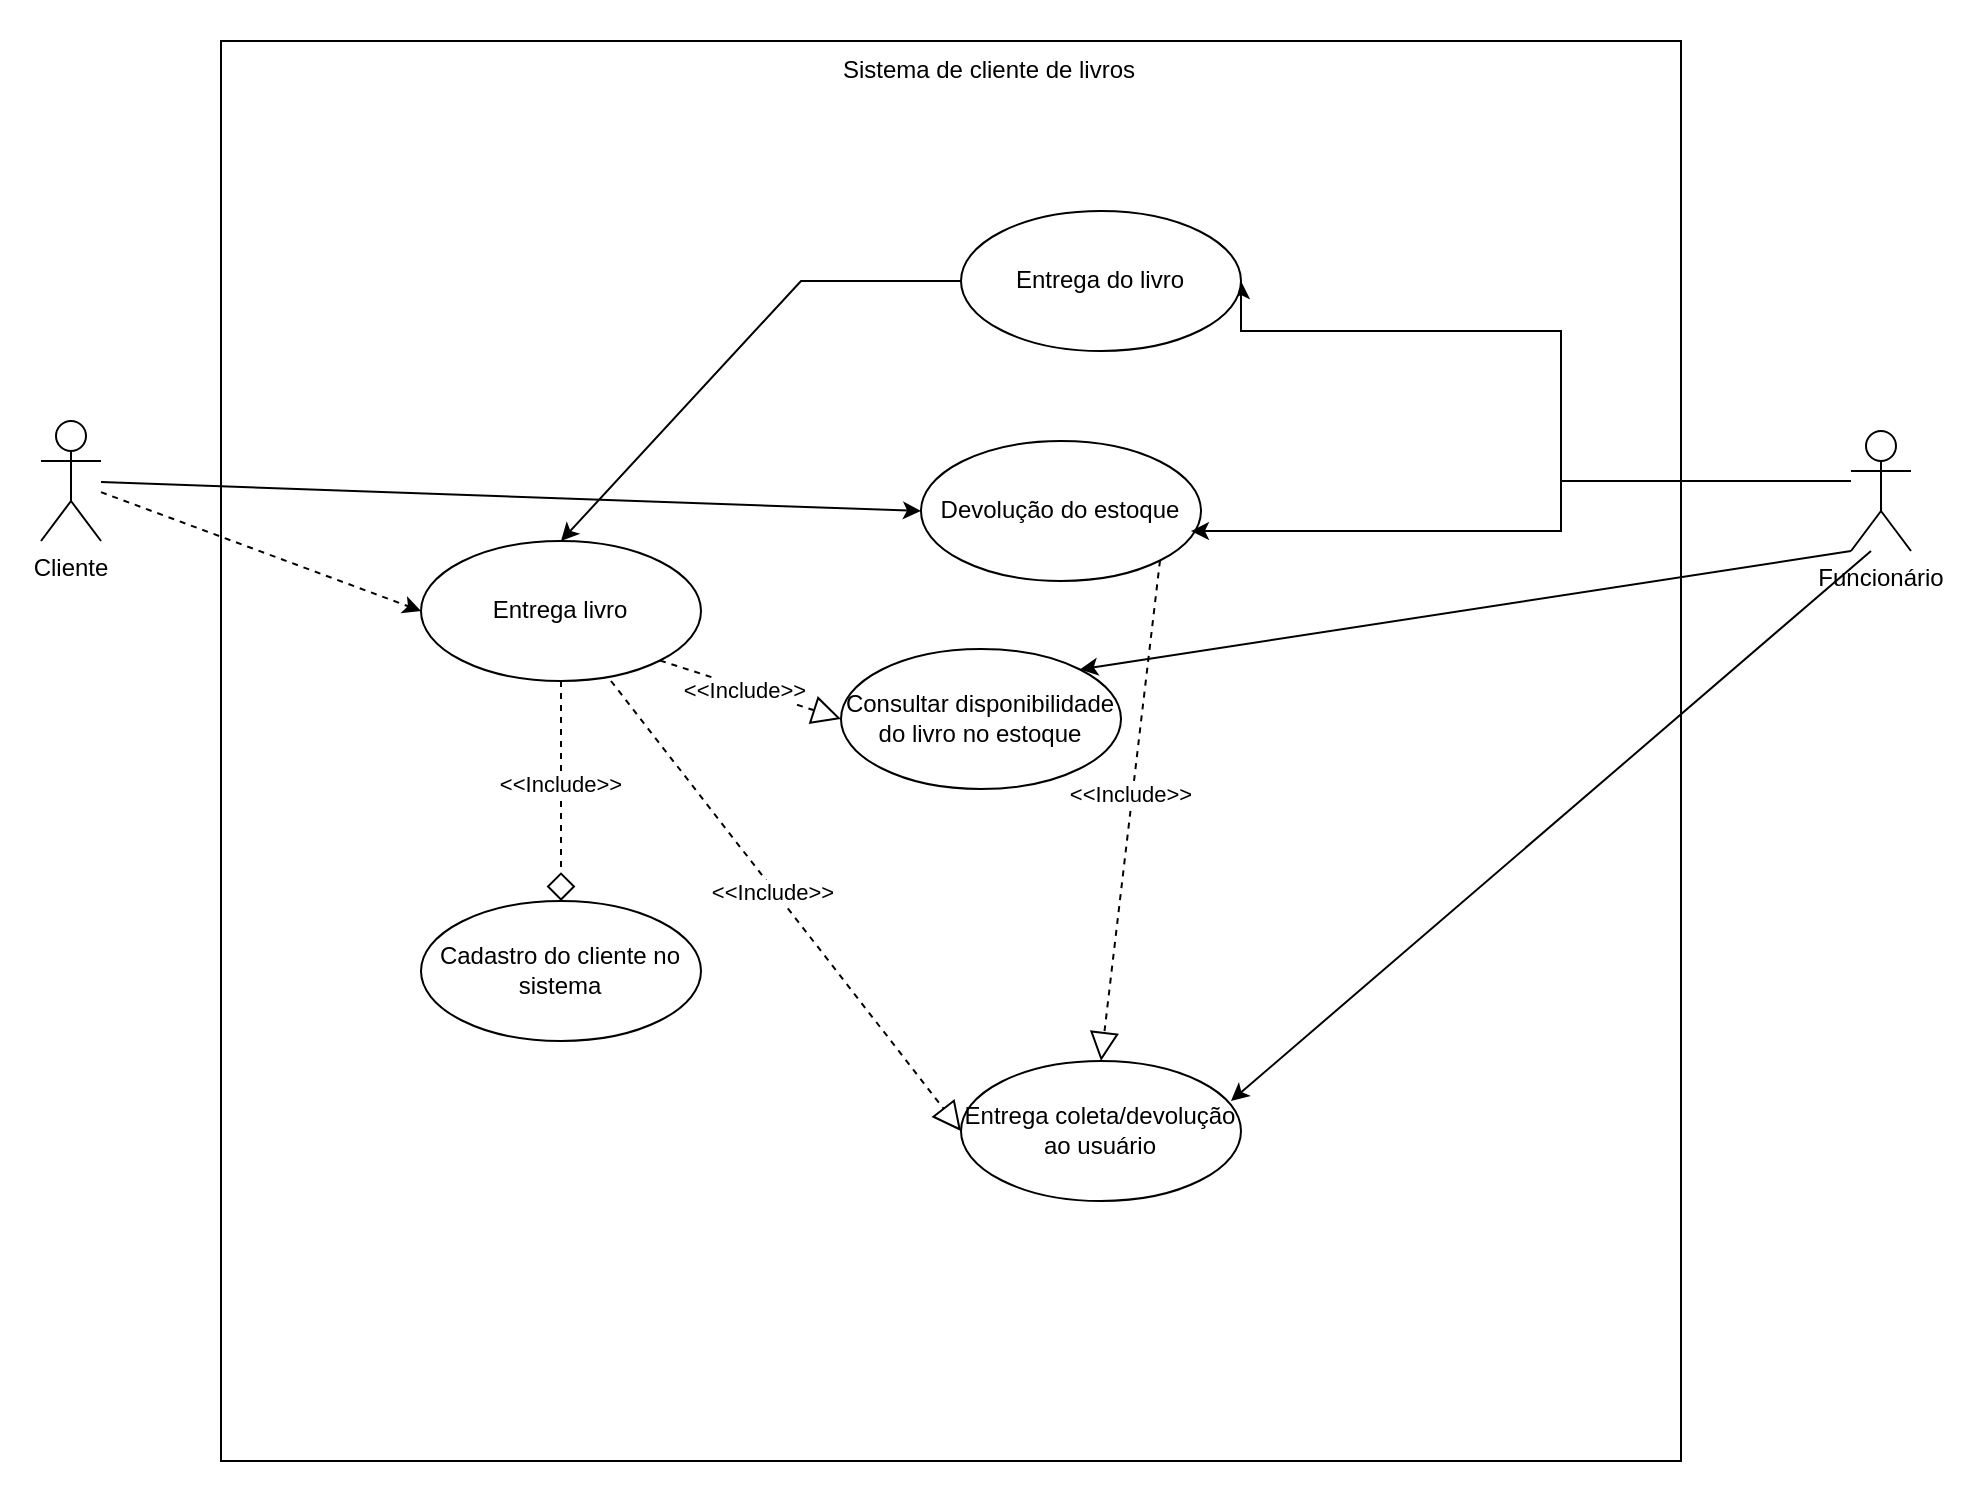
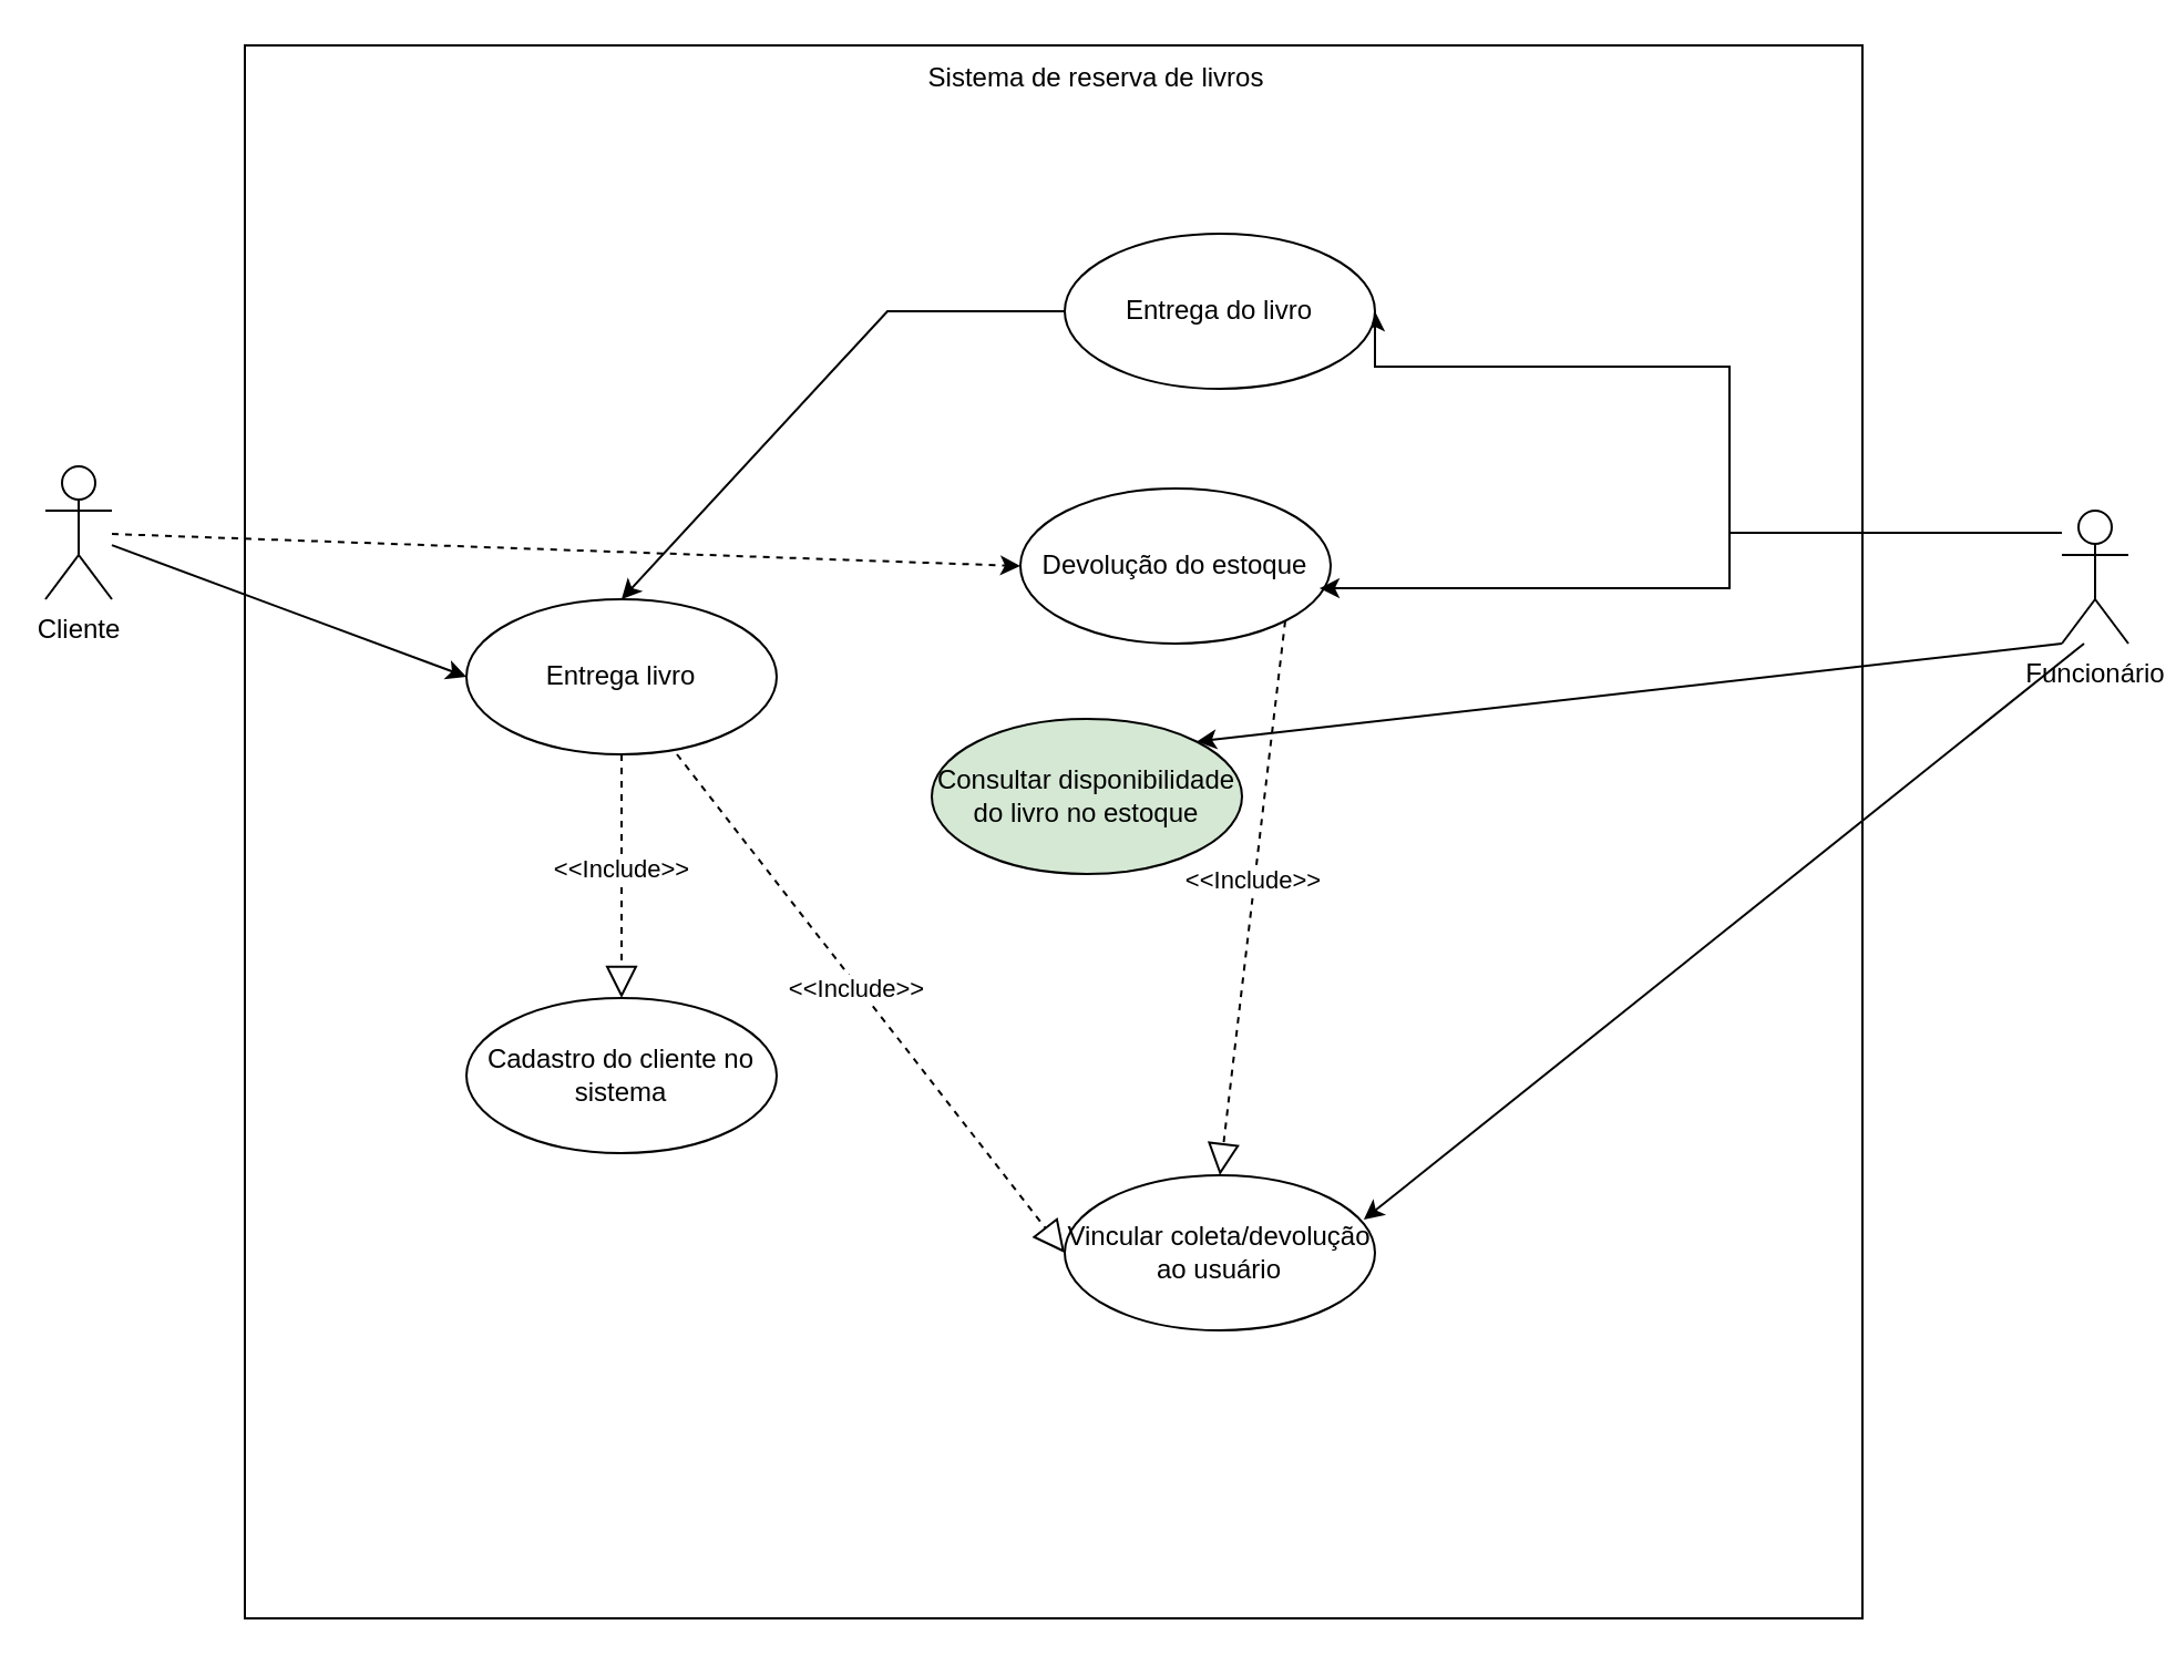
- <mxCell id="3" value="Sistema de cliente de livros" style="text;html=1;align=center;verticalAlign=middle;whiteSpace=wrap;rounded=0;" vertex="1" parent="1"><mxGeometry x="408" y="20" width="172.5" height="30" as="geometry" /></mxCell>
+ <mxCell id="3" value="Sistema de reserva de livros" style="text;html=1;align=center;verticalAlign=middle;whiteSpace=wrap;rounded=0;" vertex="1" parent="1"><mxGeometry x="408" y="20" width="172.5" height="30" as="geometry" /></mxCell>
- <mxCell id="20" value="" style="endArrow=classic;html=1;rounded=0;entryX=0;entryY=0.5;entryDx=0;entryDy=0;" edge="1" parent="1" source="6" target="10"><mxGeometry width="50" height="50" relative="1" as="geometry"><mxPoint x="60" y="256" as="sourcePoint" /><mxPoint x="220" y="315" as="targetPoint" /></mxGeometry></mxCell>
+ <mxCell id="20" value="" style="endArrow=classic;html=1;rounded=0;entryX=0;entryY=0.5;entryDx=0;entryDy=0;dashed=1;" edge="1" parent="1" source="6" target="10"><mxGeometry width="50" height="50" relative="1" as="geometry"><mxPoint x="60" y="256" as="sourcePoint" /><mxPoint x="220" y="315" as="targetPoint" /></mxGeometry></mxCell>
- <mxCell id="5" value="Funcionário" style="shape=umlActor;verticalLabelPosition=bottom;verticalAlign=top;html=1;" vertex="1" parent="1"><mxGeometry x="925" y="215" width="30" height="60" as="geometry" /></mxCell>
+ <mxCell id="5" value="Funcionário" style="shape=umlActor;verticalLabelPosition=bottom;verticalAlign=top;html=1;" vertex="1" parent="1"><mxGeometry x="930" y="230" width="30" height="60" as="geometry" /></mxCell>
- <mxCell id="13" value="" style="endArrow=classic;html=1;rounded=0;entryX=0;entryY=0.5;entryDx=0;entryDy=0;dashed=1;" edge="1" parent="1" source="6" target="7"><mxGeometry width="50" height="50" relative="1" as="geometry"><mxPoint x="271" y="289" as="sourcePoint" /><mxPoint x="60" y="499" as="targetPoint" /></mxGeometry></mxCell>
+ <mxCell id="13" value="" style="endArrow=classic;html=1;rounded=0;entryX=0;entryY=0.5;entryDx=0;entryDy=0;" edge="1" parent="1" source="6" target="7"><mxGeometry width="50" height="50" relative="1" as="geometry"><mxPoint x="271" y="289" as="sourcePoint" /><mxPoint x="60" y="499" as="targetPoint" /></mxGeometry></mxCell>
- <mxCell id="14" value="" style="endArrow=block;dashed=1;endFill=0;endSize=12;html=1;rounded=0;exitX=1;exitY=1;exitDx=0;exitDy=0;entryX=0;entryY=0.5;entryDx=0;entryDy=0;" edge="1" parent="1" source="7" target="8"><mxGeometry width="160" relative="1" as="geometry"><mxPoint x="440" y="504.5" as="sourcePoint" /><mxPoint x="600" y="504.5" as="targetPoint" /></mxGeometry></mxCell>
- <mxCell id="15" value="&amp;lt;&amp;lt;Include&amp;gt;&amp;gt;" style="edgeLabel;html=1;align=center;verticalAlign=middle;resizable=0;points=[];" vertex="1" connectable="0" parent="14"><mxGeometry x="-0.067" y="-1" relative="1" as="geometry"><mxPoint as="offset" /></mxGeometry></mxCell>
- <mxCell id="8" value="Consultar disponibilidade do livro no estoque" style="ellipse;whiteSpace=wrap;html=1;" vertex="1" parent="1"><mxGeometry x="420" y="324" width="140" height="70" as="geometry" /></mxCell>
+ <mxCell id="8" value="Consultar disponibilidade do livro no estoque" style="ellipse;whiteSpace=wrap;html=1;fillColor=#d5e8d4;" vertex="1" parent="1"><mxGeometry x="420" y="324" width="140" height="70" as="geometry" /></mxCell>
- <mxCell id="18" value="" style="endArrow=diamond;dashed=1;endFill=0;endSize=12;html=1;rounded=0;exitX=0.5;exitY=1;exitDx=0;exitDy=0;entryX=0.5;entryY=0;entryDx=0;entryDy=0;" edge="1" parent="1" source="7" target="16"><mxGeometry width="160" relative="1" as="geometry"><mxPoint x="224" y="271" as="sourcePoint" /><mxPoint x="495" y="515.5" as="targetPoint" /></mxGeometry></mxCell>
+ <mxCell id="18" value="" style="endArrow=block;dashed=1;endFill=0;endSize=12;html=1;rounded=0;exitX=0.5;exitY=1;exitDx=0;exitDy=0;entryX=0.5;entryY=0;entryDx=0;entryDy=0;" edge="1" parent="1" source="7" target="16"><mxGeometry width="160" relative="1" as="geometry"><mxPoint x="224" y="271" as="sourcePoint" /><mxPoint x="495" y="515.5" as="targetPoint" /></mxGeometry></mxCell>
- <mxCell id="21" value="Entrega coleta/devolução ao usuário" style="ellipse;whiteSpace=wrap;html=1;" vertex="1" parent="1"><mxGeometry x="480" y="530" width="140" height="70" as="geometry" /></mxCell>
+ <mxCell id="21" value="Vincular coleta/devolução ao usuário" style="ellipse;whiteSpace=wrap;html=1;" vertex="1" parent="1"><mxGeometry x="480" y="530" width="140" height="70" as="geometry" /></mxCell>
